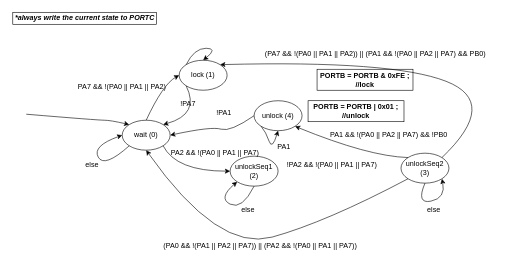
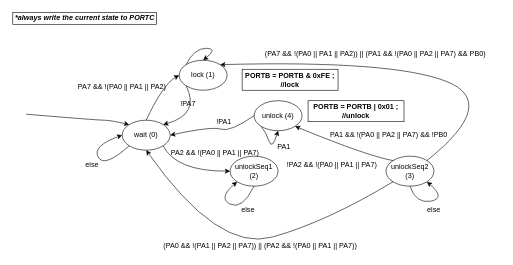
- <mxCell id="15" value="PORTB = PORTB &amp;amp; 0xFE ;&lt;br&gt;//lock" style="text;html=1;align=center;verticalAlign=middle;whiteSpace=wrap;rounded=0;fontStyle=1;strokeColor=#000000;" vertex="1" parent="1"><mxGeometry x="528" y="115" width="160" height="35" as="geometry" /></mxCell>
+ <mxCell id="15" value="PORTB = PORTB &amp;amp; 0xFE ;&lt;br&gt;//lock" style="text;html=1;align=center;verticalAlign=middle;whiteSpace=wrap;rounded=0;fontStyle=1;strokeColor=#000000;" vertex="1" parent="1"><mxGeometry x="403" y="115" width="160" height="35" as="geometry" /></mxCell>
- <mxCell id="29" value="!PA1" style="text;html=1;strokeColor=none;fillColor=none;align=center;verticalAlign=middle;whiteSpace=wrap;rounded=0;" vertex="1" parent="1"><mxGeometry x="353" y="177.5" width="40" height="20" as="geometry" /></mxCell>
+ <mxCell id="29" value="!PA1" style="text;html=1;strokeColor=none;fillColor=none;align=center;verticalAlign=middle;whiteSpace=wrap;rounded=0;" vertex="1" parent="1"><mxGeometry x="353" y="192.5" width="40" height="20" as="geometry" /></mxCell>
- <mxCell id="17" value="unlockSeq2 (3)" style="ellipse;whiteSpace=wrap;html=1;" vertex="1" parent="1"><mxGeometry x="668" y="255" width="80" height="50" as="geometry" /></mxCell>
+ <mxCell id="17" value="unlockSeq2 (3)" style="ellipse;whiteSpace=wrap;html=1;" vertex="1" parent="1"><mxGeometry x="643" y="260" width="80" height="50" as="geometry" /></mxCell>
